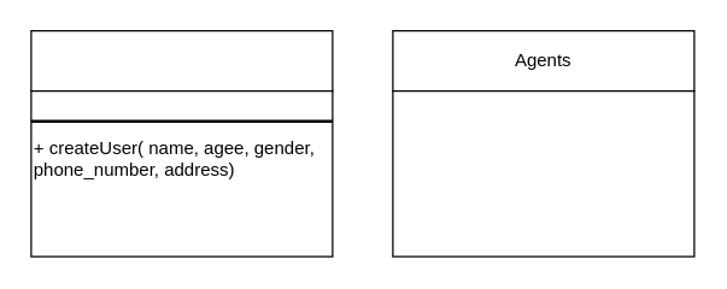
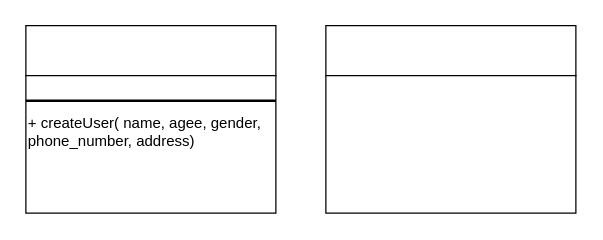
- <mxCell id="8" value="Agents" style="text;html=1;strokeColor=none;fillColor=none;align=center;verticalAlign=middle;whiteSpace=wrap;rounded=0;" vertex="1" parent="1"><mxGeometry x="310" y="25" width="100" height="30" as="geometry" /></mxCell>
